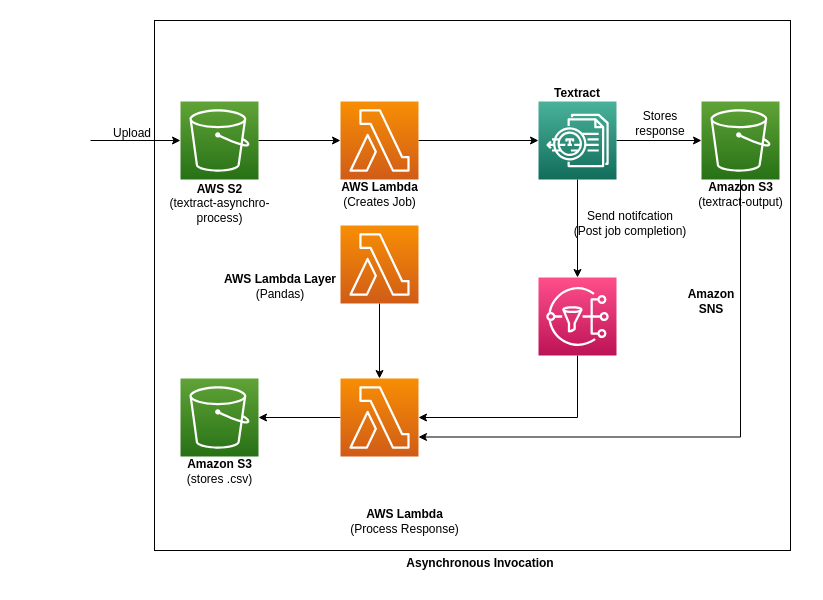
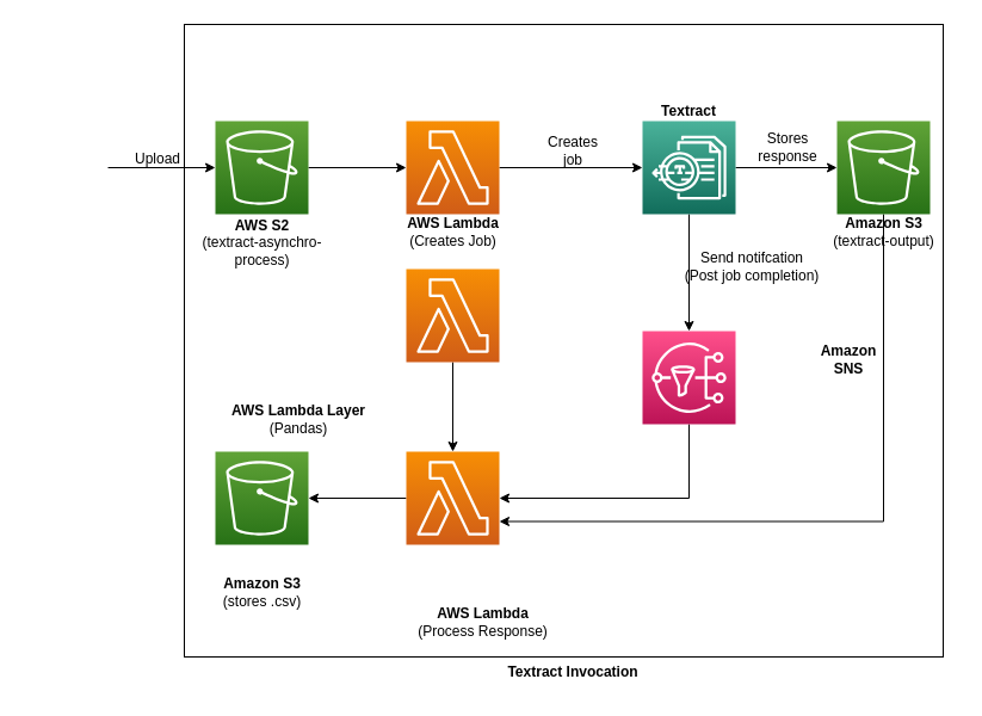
+ <mxCell id="22" value="Creates job" style="text;html=1;strokeColor=none;fillColor=none;align=center;verticalAlign=middle;whiteSpace=wrap;rounded=0;" vertex="1" parent="1"><mxGeometry x="450" y="111" width="60" height="30" as="geometry" /></mxCell>
- <mxCell id="26" value="&lt;b&gt;AWS Lambda Layer&lt;/b&gt;&lt;br&gt;(Pandas)" style="text;html=1;strokeColor=none;fillColor=none;align=center;verticalAlign=middle;whiteSpace=wrap;rounded=0;" vertex="1" parent="1"><mxGeometry x="220" y="271" width="120" height="30" as="geometry" /></mxCell>
+ <mxCell id="26" value="&lt;b&gt;AWS Lambda Layer&lt;/b&gt;&lt;br&gt;(Pandas)" style="text;html=1;strokeColor=none;fillColor=none;align=center;verticalAlign=middle;whiteSpace=wrap;rounded=0;" vertex="1" parent="1"><mxGeometry x="190" y="336" width="120" height="30" as="geometry" /></mxCell>
- <mxCell id="30" value="&lt;b&gt;Amazon S3&lt;/b&gt;&lt;br&gt;(stores .csv)" style="text;html=1;strokeColor=none;fillColor=none;align=center;verticalAlign=middle;whiteSpace=wrap;rounded=0;" vertex="1" parent="1"><mxGeometry x="158.5" y="456" width="121" height="30" as="geometry" /></mxCell>
+ <mxCell id="30" value="&lt;b&gt;Amazon S3&lt;/b&gt;&lt;br&gt;(stores .csv)" style="text;html=1;strokeColor=none;fillColor=none;align=center;verticalAlign=middle;whiteSpace=wrap;rounded=0;" vertex="1" parent="1"><mxGeometry x="158.5" y="481" width="121" height="30" as="geometry" /></mxCell>
- <mxCell id="32" value="&lt;b&gt;Asynchronous Invocation&lt;/b&gt;" style="text;html=1;strokeColor=none;fillColor=none;align=center;verticalAlign=middle;whiteSpace=wrap;rounded=0;" vertex="1" parent="1"><mxGeometry x="395" y="548" width="170" height="30" as="geometry" /></mxCell>
+ <mxCell id="32" value="&lt;b&gt;Textract Invocation&lt;/b&gt;" style="text;html=1;strokeColor=none;fillColor=none;align=center;verticalAlign=middle;whiteSpace=wrap;rounded=0;" vertex="1" parent="1"><mxGeometry x="395" y="548" width="170" height="30" as="geometry" /></mxCell>
